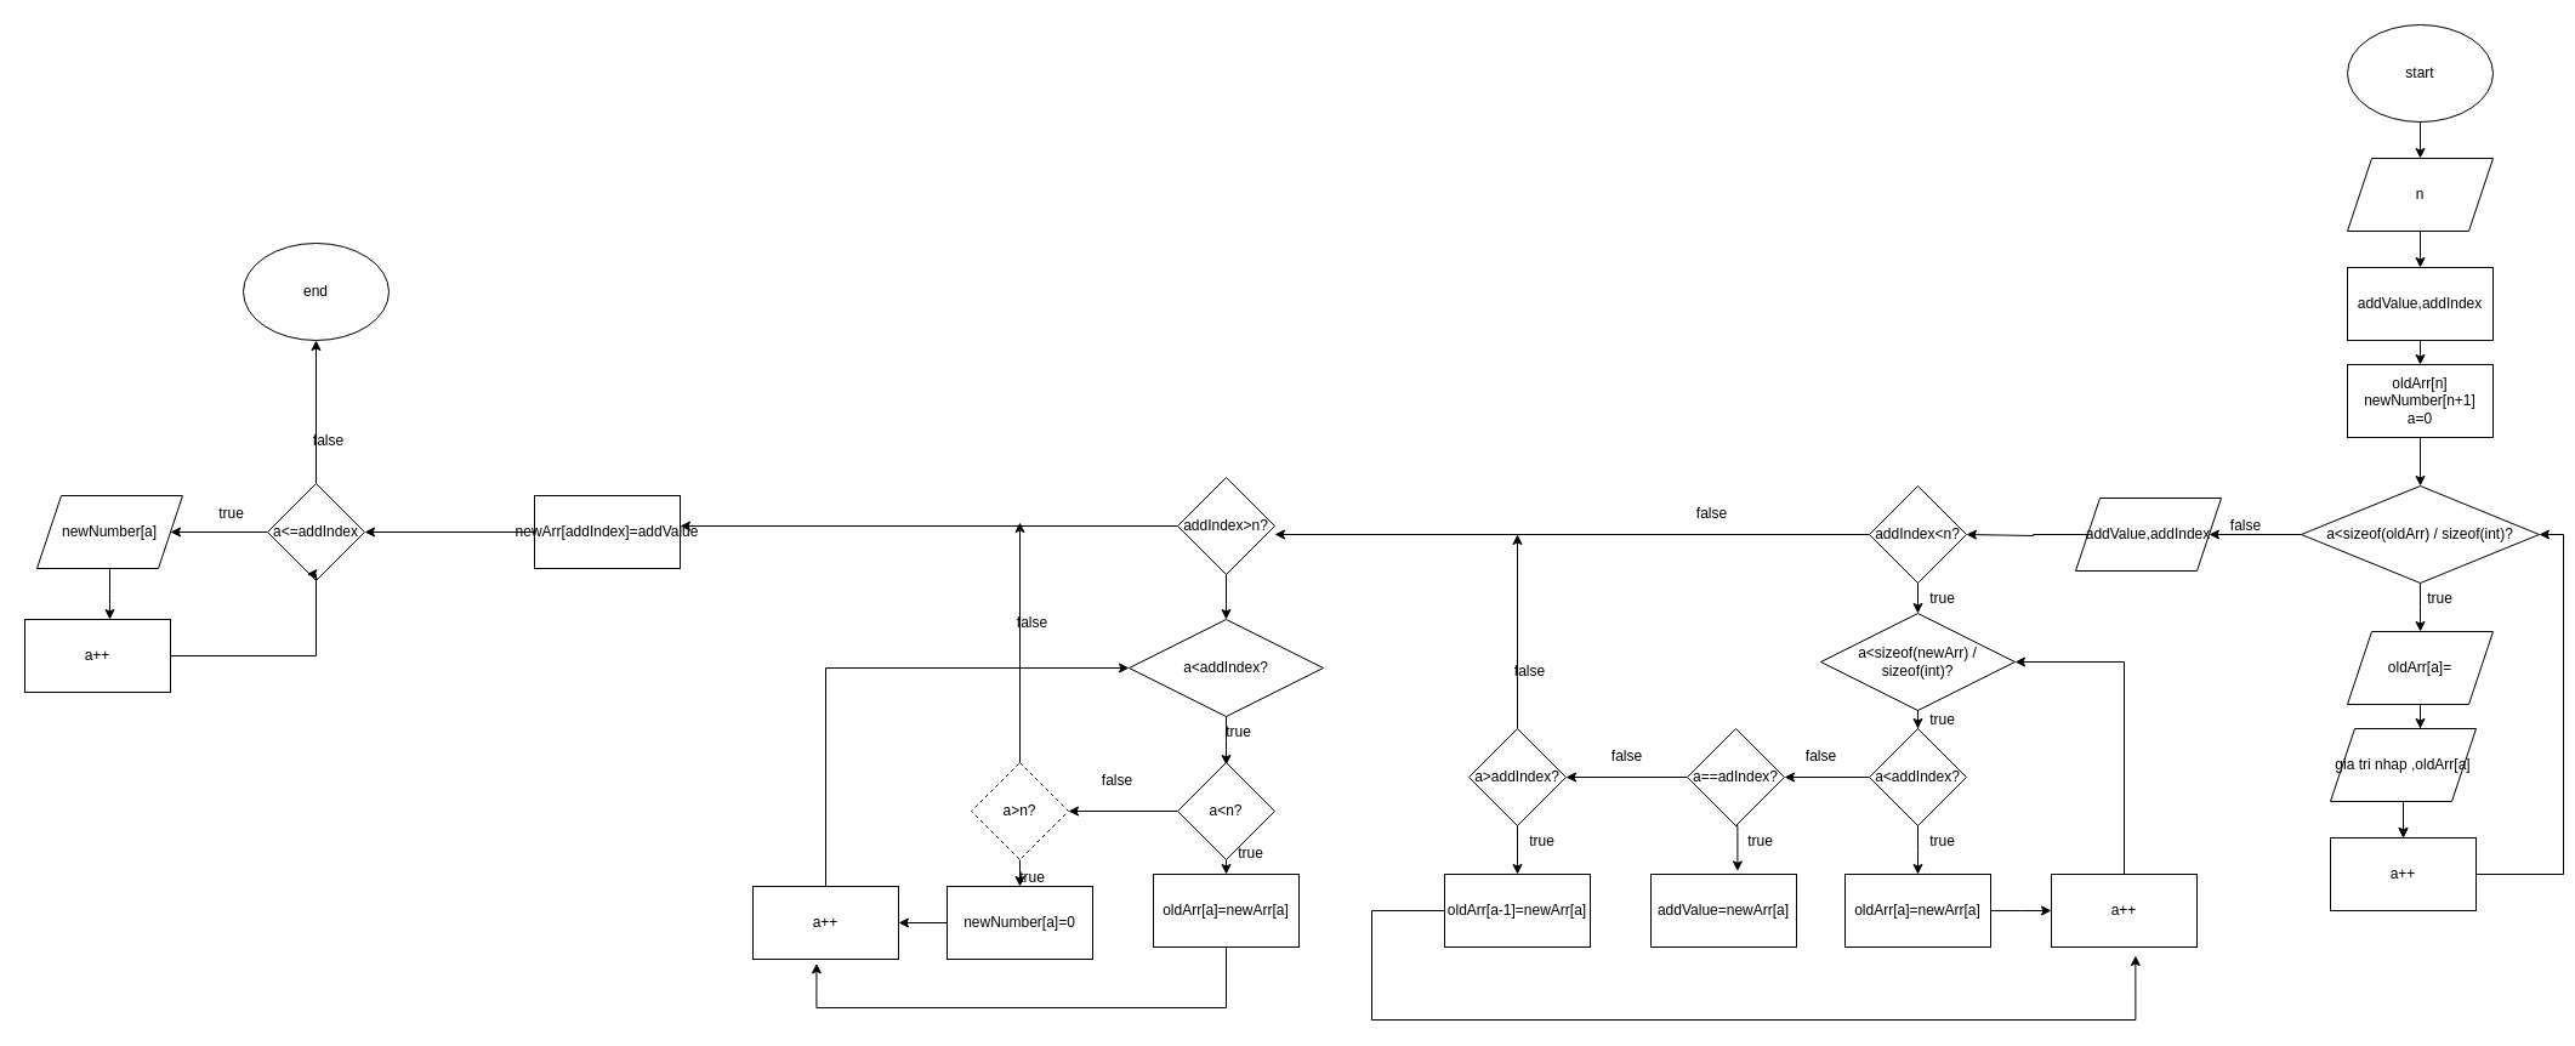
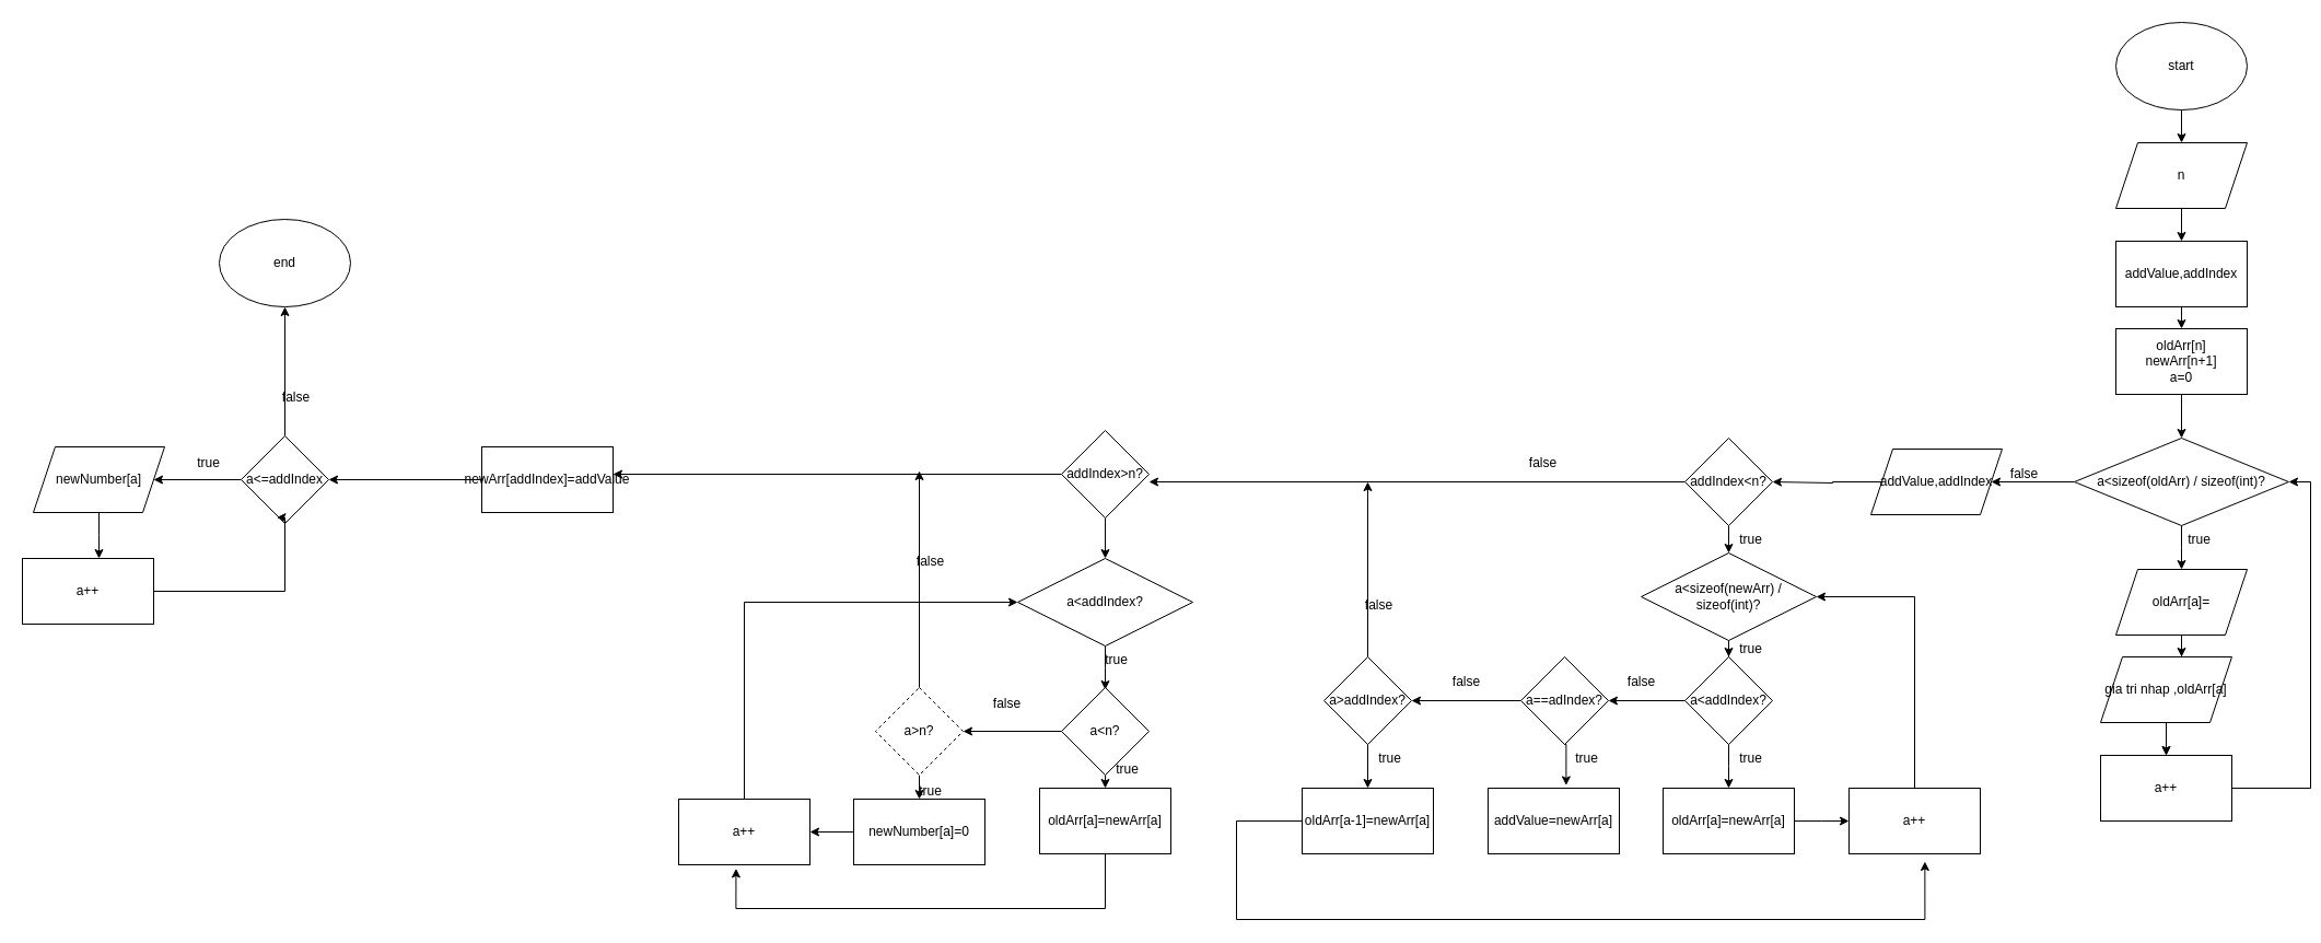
- <mxCell id="9" value="oldArr[n]&lt;br&gt;newNumber[n+1]&lt;br&gt;a=0" style="rounded=0;whiteSpace=wrap;html=1;" vertex="1" parent="1"><mxGeometry x="1934" y="300" width="120" height="60" as="geometry" /></mxCell>
+ <mxCell id="9" value="oldArr[n]&lt;br&gt;newArr[n+1]&lt;br&gt;a=0" style="rounded=0;whiteSpace=wrap;html=1;" vertex="1" parent="1"><mxGeometry x="1934" y="300" width="120" height="60" as="geometry" /></mxCell>
